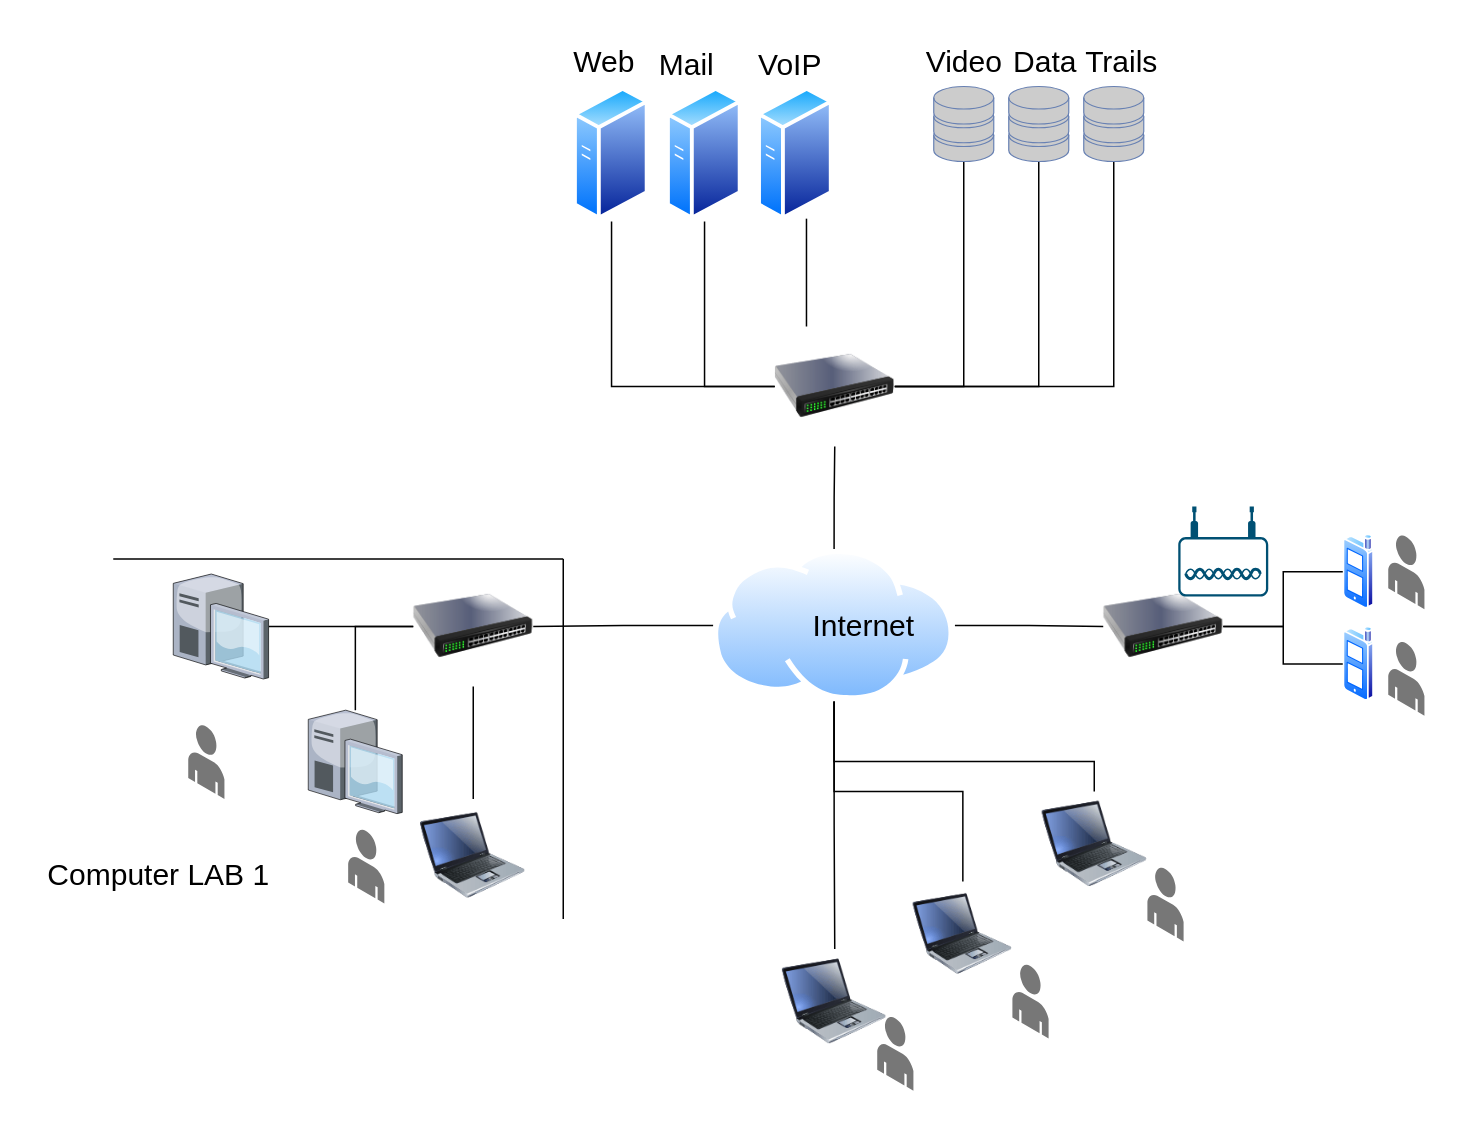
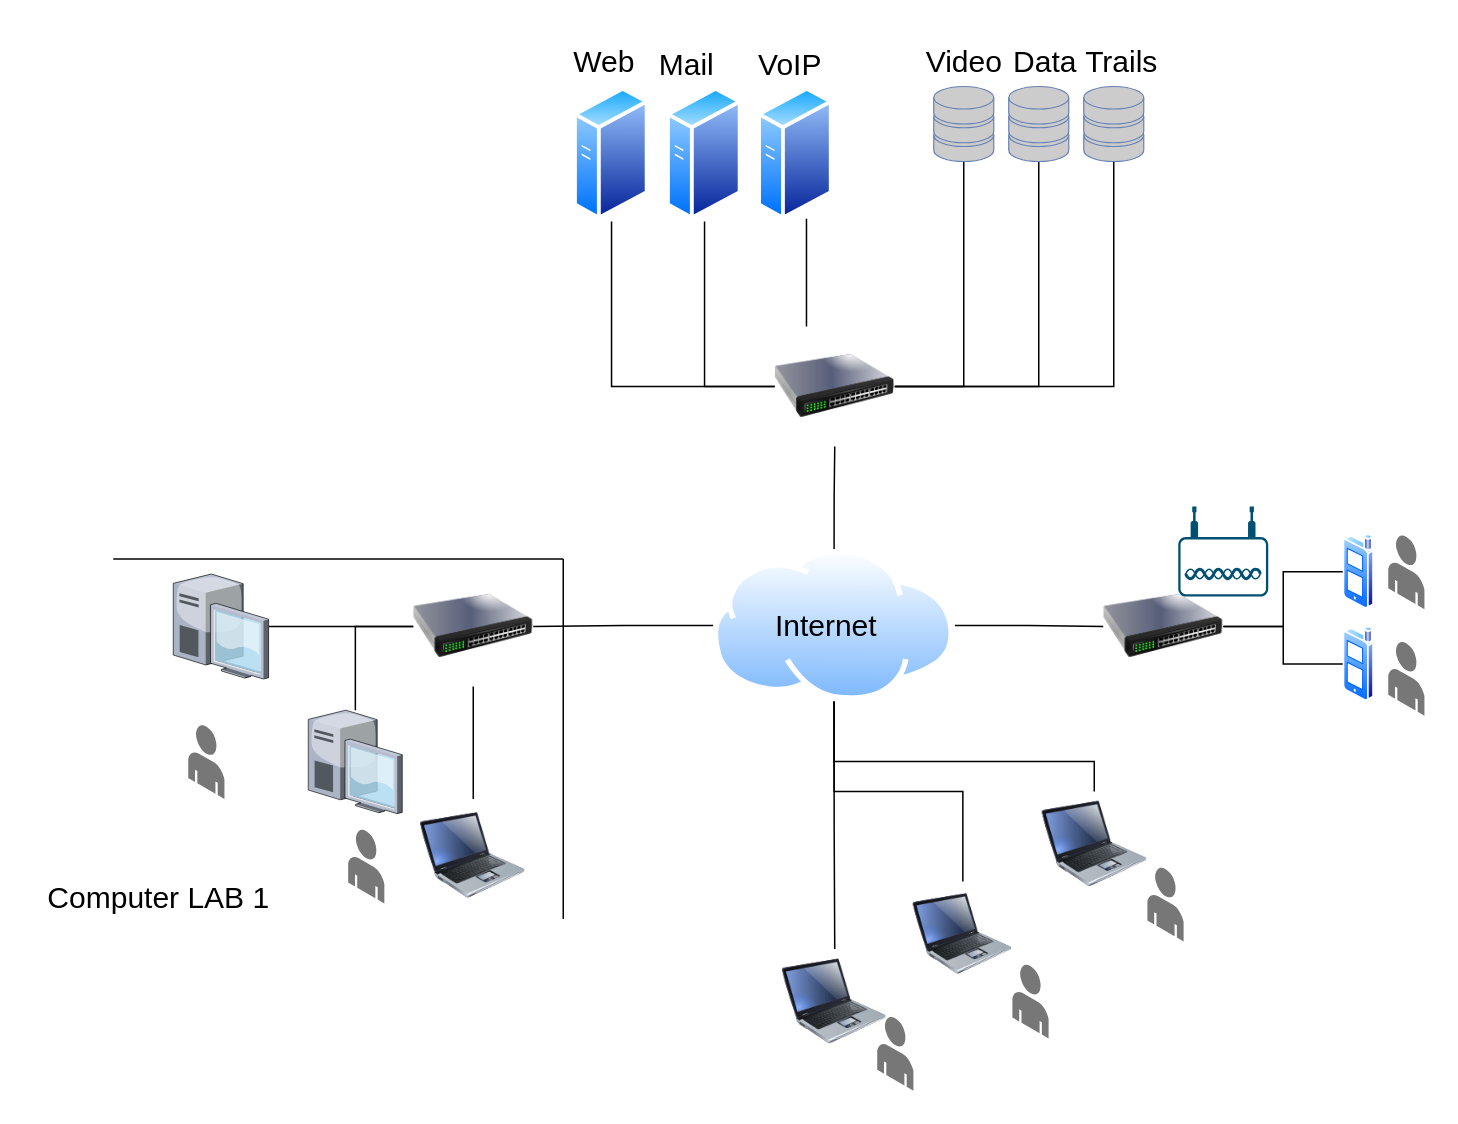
- <mxCell id="54" value="Internet" style="text;html=1;align=center;verticalAlign=middle;resizable=0;points=[];autosize=1;strokeColor=none;fillColor=none;fontSize=20;" vertex="1" parent="1"><mxGeometry x="530" y="396.25" width="90" height="40" as="geometry" /></mxCell>
+ <mxCell id="54" value="Internet" style="text;html=1;align=center;verticalAlign=middle;resizable=0;points=[];autosize=1;strokeColor=none;fillColor=none;fontSize=20;" vertex="1" parent="1"><mxGeometry x="505" y="396.25" width="90" height="40" as="geometry" /></mxCell>
- <mxCell id="47" value="Computer LAB 1" style="text;html=1;align=center;verticalAlign=middle;resizable=0;points=[];autosize=1;strokeColor=none;fillColor=none;fontSize=20;" vertex="1" parent="1"><mxGeometry x="20" y="561.73" width="170" height="40" as="geometry" /></mxCell>
+ <mxCell id="47" value="Computer LAB 1" style="text;html=1;align=center;verticalAlign=middle;resizable=0;points=[];autosize=1;strokeColor=none;fillColor=none;fontSize=20;" vertex="1" parent="1"><mxGeometry x="20" y="576.73" width="170" height="40" as="geometry" /></mxCell>
